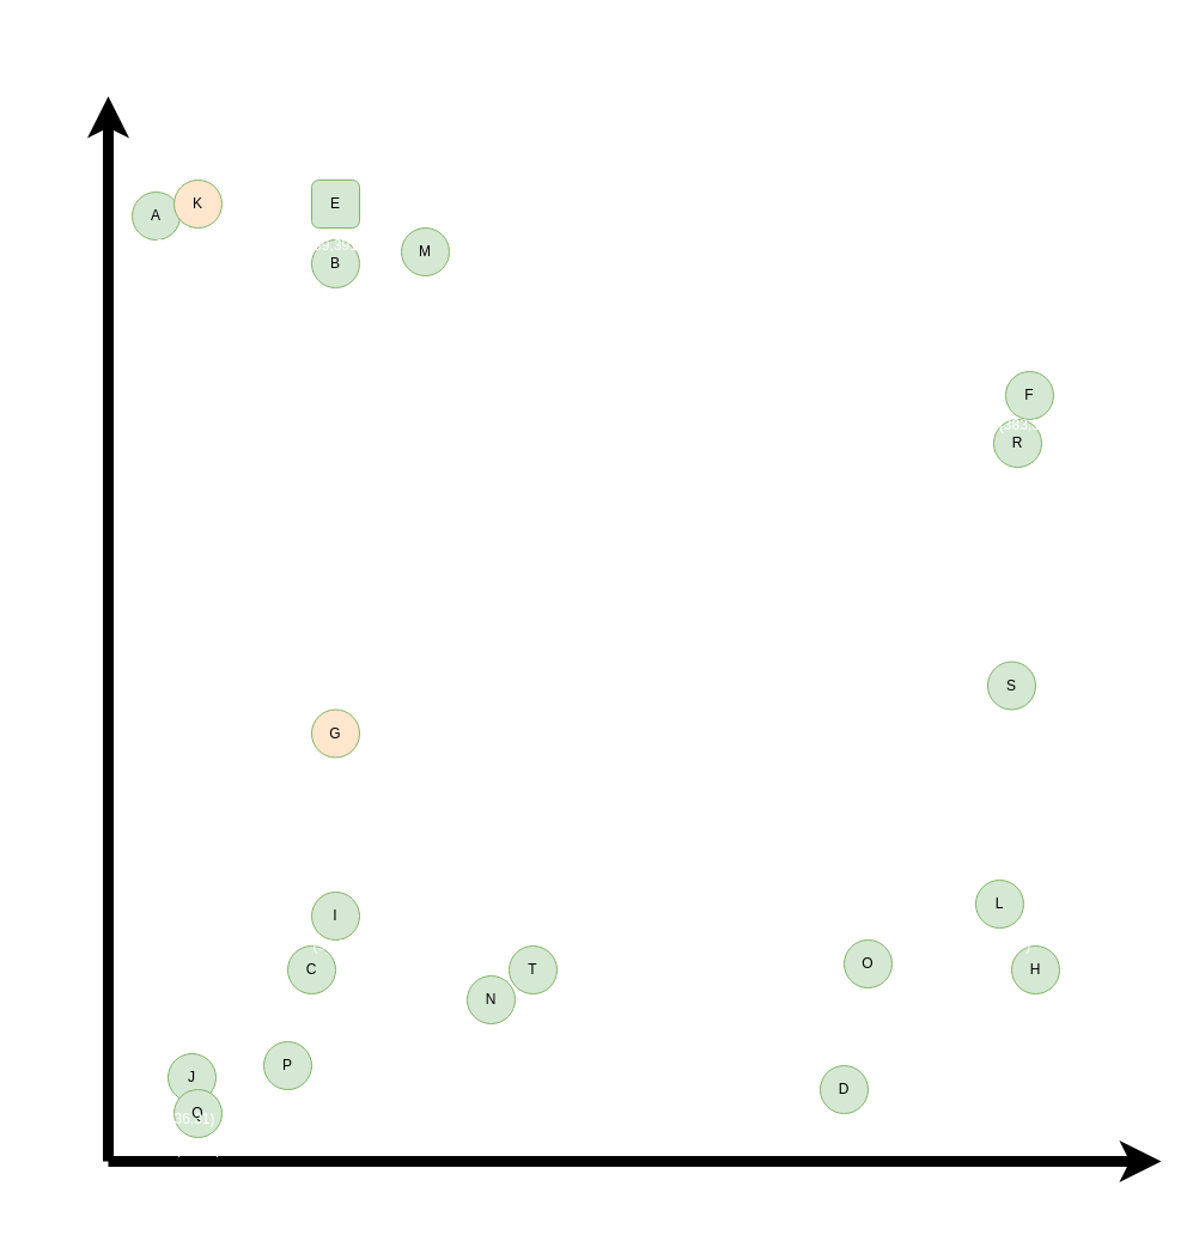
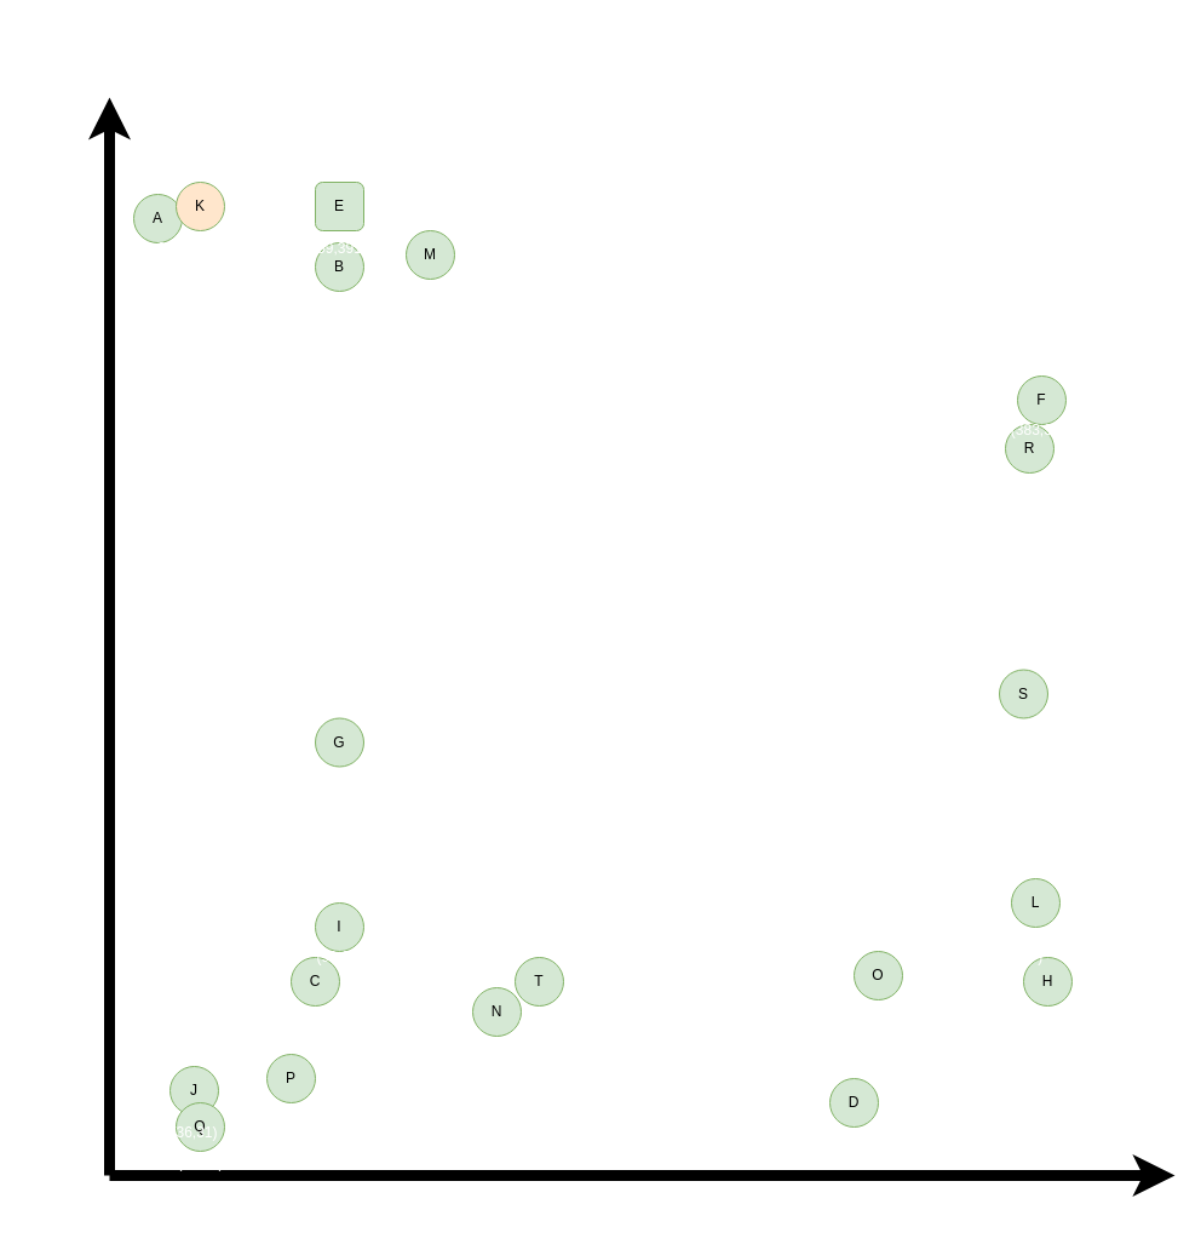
- <mxCell id="8" value="&lt;font color=&quot;#000000&quot;&gt;G&lt;/font&gt;" style="ellipse;whiteSpace=wrap;html=1;aspect=fixed;fillColor=#ffe6cc;strokeColor=#82b366;" vertex="1" parent="1"><mxGeometry x="260" y="592.5" width="40" height="40" as="geometry" /></mxCell>
+ <mxCell id="8" value="&lt;font color=&quot;#000000&quot;&gt;G&lt;/font&gt;" style="ellipse;whiteSpace=wrap;html=1;aspect=fixed;fillColor=#d5e8d4;strokeColor=#82b366;" vertex="1" parent="1"><mxGeometry x="260" y="592.5" width="40" height="40" as="geometry" /></mxCell>
- <mxCell id="71" value="(86,179)" style="text;html=1;align=center;verticalAlign=middle;resizable=0;points=[];autosize=1;strokeColor=none;fillColor=none;fontColor=#FFFFFF;" vertex="1" parent="1"><mxGeometry x="245" y="662.5" width="70" height="30" as="geometry" /></mxCell>
+ <mxCell id="71" value="(86,179)" style="text;html=1;align=center;verticalAlign=middle;resizable=0;points=[];autosize=1;strokeColor=none;fillColor=none;fontColor=#FFFFFF;" vertex="1" parent="1"><mxGeometry x="245" y="637.5" width="70" height="30" as="geometry" /></mxCell>
- <mxCell id="13" value="&lt;font color=&quot;#000000&quot;&gt;L&lt;/font&gt;" style="ellipse;whiteSpace=wrap;html=1;aspect=fixed;fillColor=#d5e8d4;strokeColor=#82b366;" vertex="1" parent="1"><mxGeometry x="815" y="735" width="40" height="40" as="geometry" /></mxCell>
+ <mxCell id="13" value="&lt;font color=&quot;#000000&quot;&gt;L&lt;/font&gt;" style="ellipse;whiteSpace=wrap;html=1;aspect=fixed;fillColor=#d5e8d4;strokeColor=#82b366;" vertex="1" parent="1"><mxGeometry x="835" y="725" width="40" height="40" as="geometry" /></mxCell>
